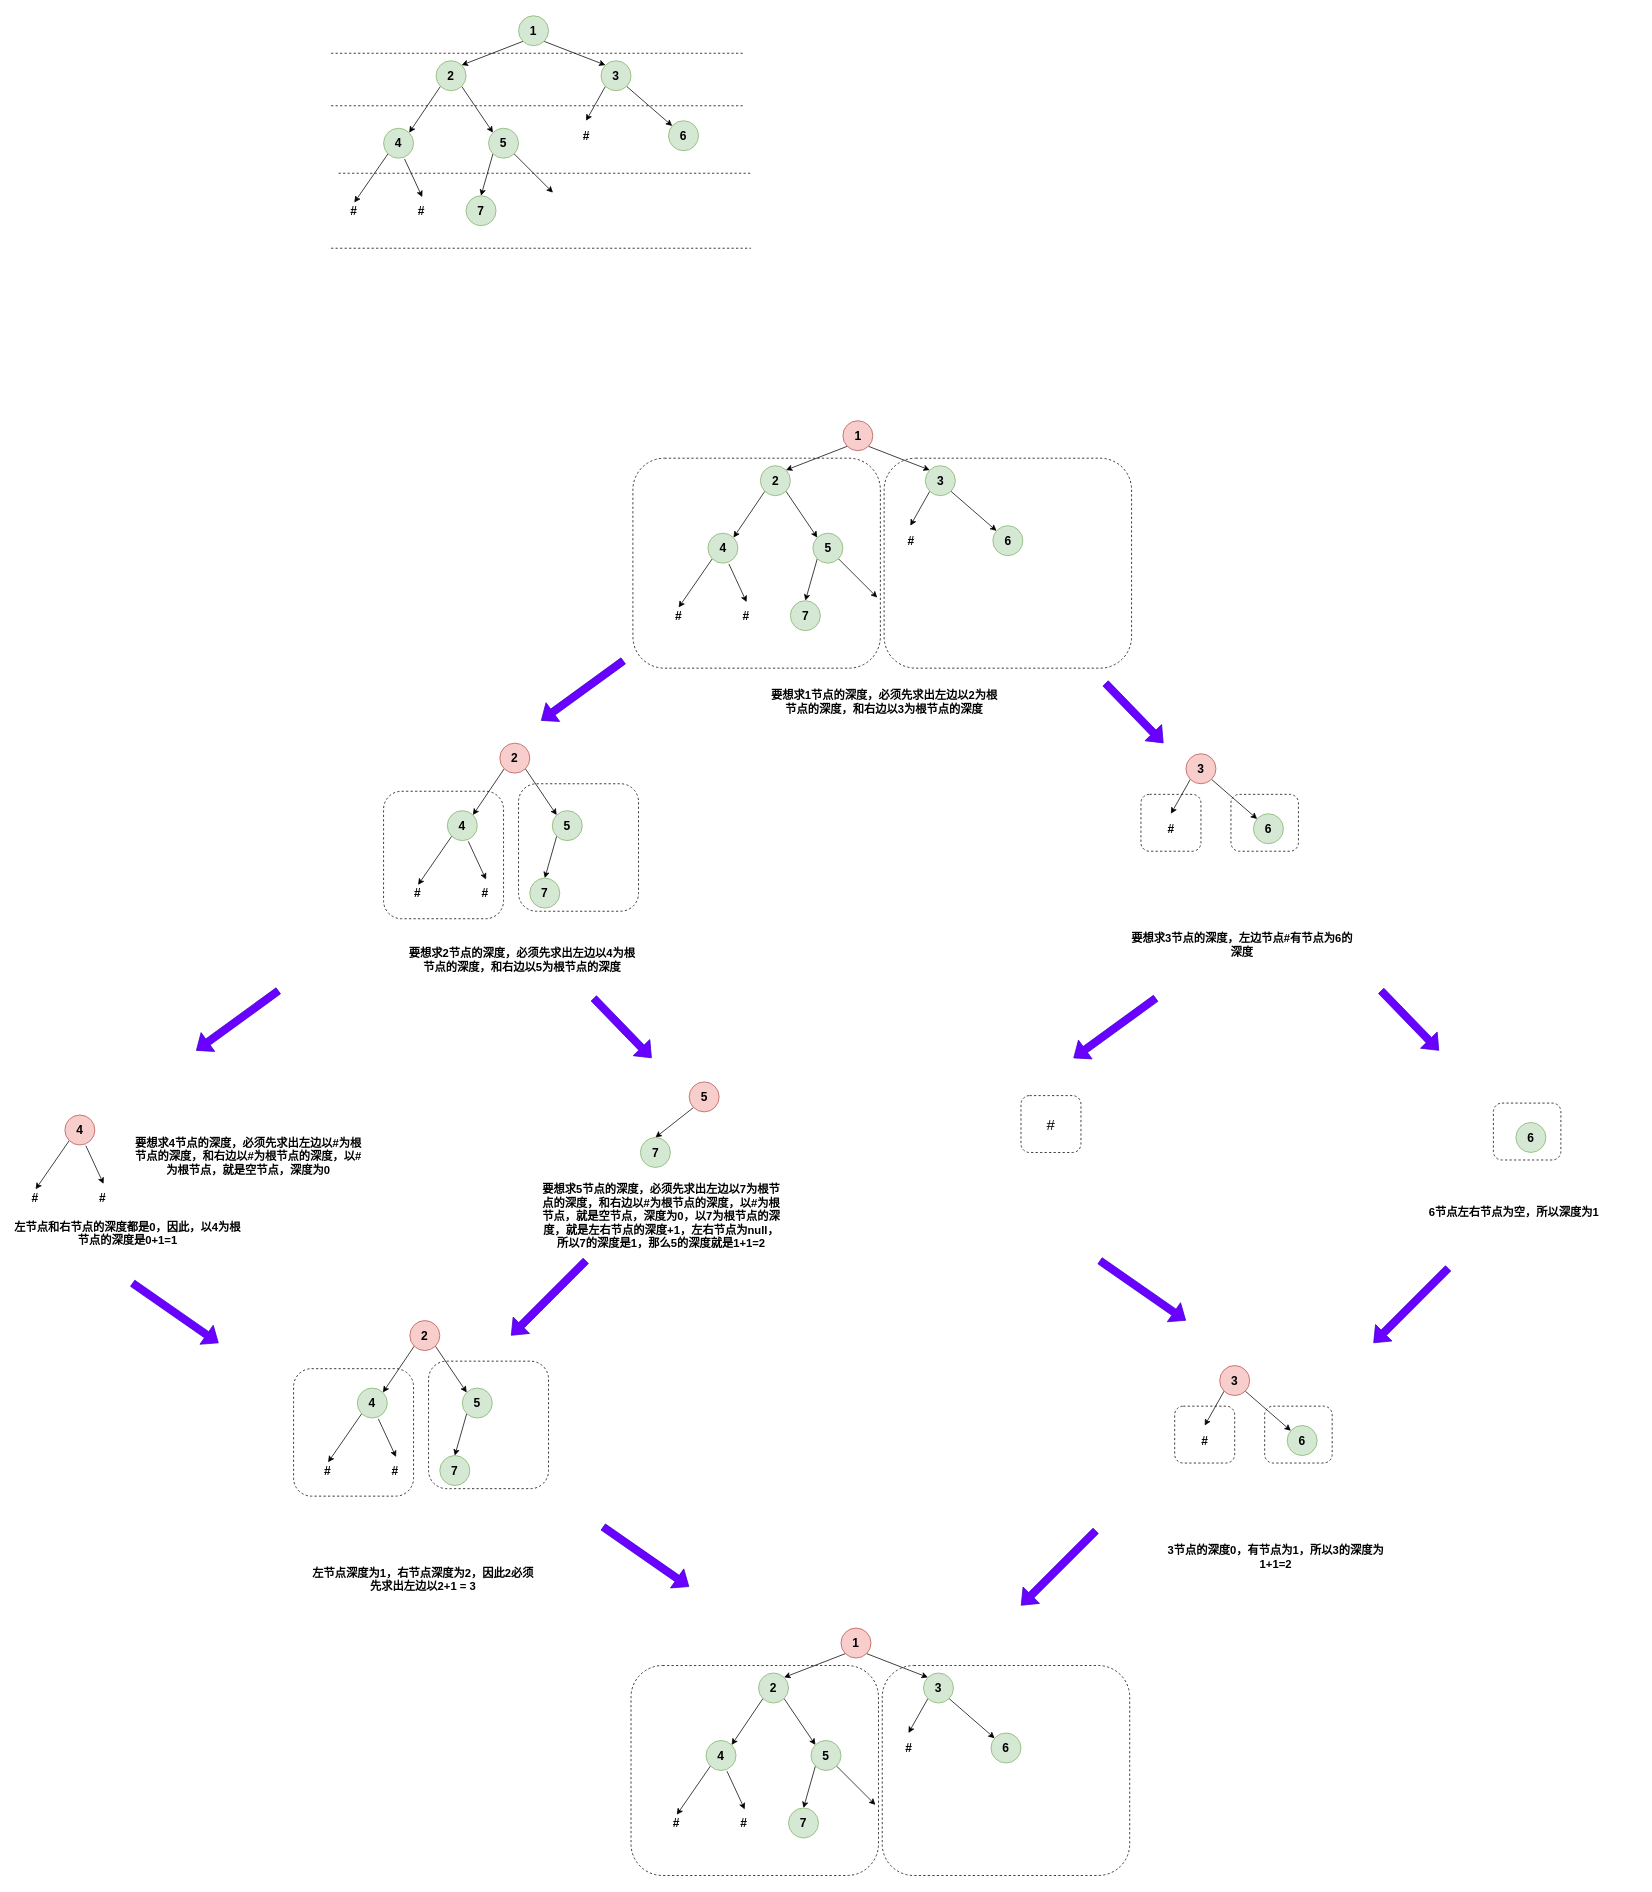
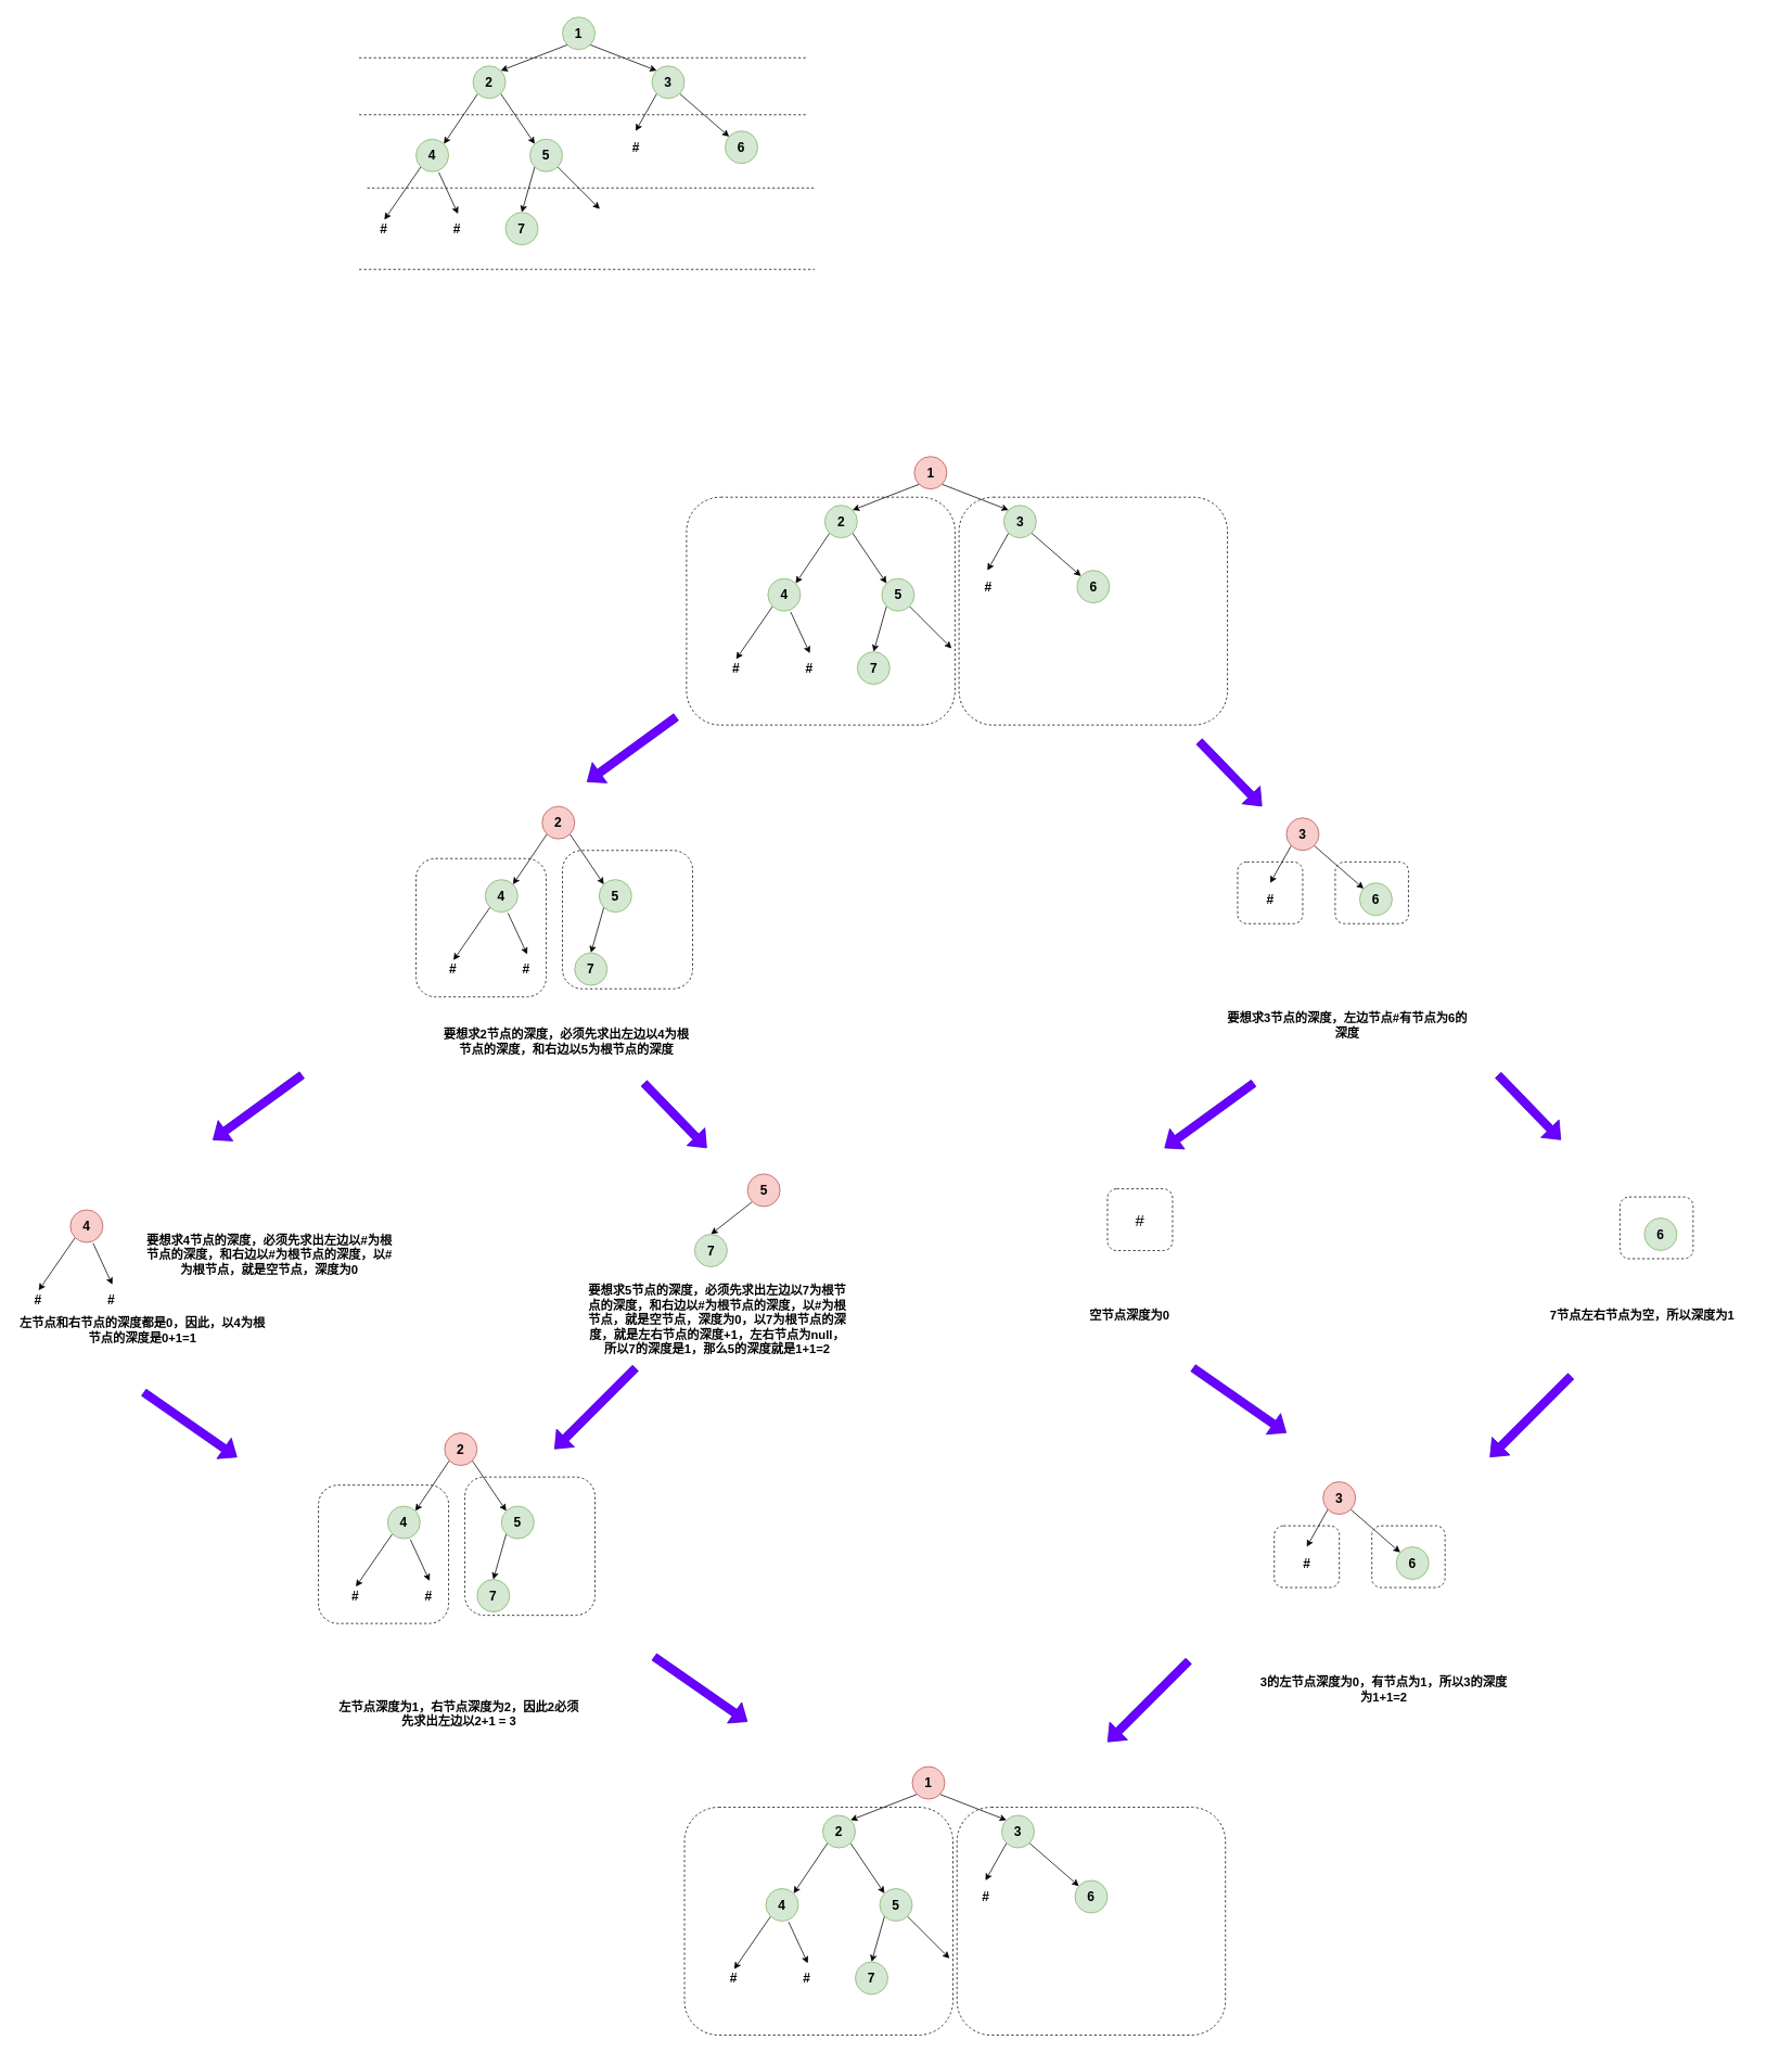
- <mxCell id="49" value="&lt;font style=&quot;font-size: 15px&quot;&gt;&lt;b&gt;要想求1节点的深度，必须先求出左边以2为根节点的深度，和右边以3为根节点的深度&lt;/b&gt;&lt;/font&gt;" style="text;html=1;strokeColor=none;fillColor=none;align=center;verticalAlign=middle;whiteSpace=wrap;rounded=0;dashed=1;" vertex="1" parent="1"><mxGeometry x="1023.5" y="920" width="310" height="30" as="geometry" /></mxCell>
+ <mxCell id="85" value="&lt;b style=&quot;font-size: 15px&quot;&gt;空节点深度为0&lt;/b&gt;" style="text;html=1;strokeColor=none;fillColor=none;align=center;verticalAlign=middle;whiteSpace=wrap;rounded=0;dashed=1;" vertex="1" parent="1"><mxGeometry x="1226" y="1580" width="325" height="70" as="geometry" /></mxCell>
- <mxCell id="86" value="&lt;b style=&quot;font-size: 15px&quot;&gt;6节点左右节点为空，所以深度为1&lt;/b&gt;" style="text;html=1;strokeColor=none;fillColor=none;align=center;verticalAlign=middle;whiteSpace=wrap;rounded=0;dashed=1;" vertex="1" parent="1"><mxGeometry x="1856" y="1580" width="325" height="70" as="geometry" /></mxCell>
+ <mxCell id="86" value="&lt;b style=&quot;font-size: 15px&quot;&gt;7节点左右节点为空，所以深度为1&lt;/b&gt;" style="text;html=1;strokeColor=none;fillColor=none;align=center;verticalAlign=middle;whiteSpace=wrap;rounded=0;dashed=1;" vertex="1" parent="1"><mxGeometry x="1856" y="1580" width="325" height="70" as="geometry" /></mxCell>
- <mxCell id="69" value="&lt;span style=&quot;font-size: 15px&quot;&gt;&lt;b&gt;左节点和右节点的深度都是0，因此，以4为根节点的深度是0+1=1&lt;/b&gt;&lt;/span&gt;" style="text;html=1;strokeColor=none;fillColor=none;align=center;verticalAlign=middle;whiteSpace=wrap;rounded=0;dashed=1;" vertex="1" parent="1"><mxGeometry x="15" y="1629" width="310" height="30" as="geometry" /></mxCell>
+ <mxCell id="69" value="&lt;span style=&quot;font-size: 15px&quot;&gt;&lt;b&gt;左节点和右节点的深度都是0，因此，以4为根节点的深度是0+1=1&lt;/b&gt;&lt;/span&gt;" style="text;html=1;strokeColor=none;fillColor=none;align=center;verticalAlign=middle;whiteSpace=wrap;rounded=0;dashed=1;" vertex="1" parent="1"><mxGeometry x="20" y="1619" width="310" height="30" as="geometry" /></mxCell>
- <mxCell id="106" value="&lt;font style=&quot;font-size: 15px&quot;&gt;&lt;b&gt;3节点的深度0，有节点为1，所以3的深度为1+1=2&lt;/b&gt;&lt;/font&gt;" style="text;html=1;strokeColor=none;fillColor=none;align=center;verticalAlign=middle;whiteSpace=wrap;rounded=0;dashed=1;" vertex="1" parent="1"><mxGeometry x="1546" y="2060" width="310" height="30" as="geometry" /></mxCell>
+ <mxCell id="106" value="&lt;font style=&quot;font-size: 15px&quot;&gt;&lt;b&gt;3的左节点深度为0，有节点为1，所以3的深度为1+1=2&lt;/b&gt;&lt;/font&gt;" style="text;html=1;strokeColor=none;fillColor=none;align=center;verticalAlign=middle;whiteSpace=wrap;rounded=0;dashed=1;" vertex="1" parent="1"><mxGeometry x="1546" y="2060" width="310" height="30" as="geometry" /></mxCell>
